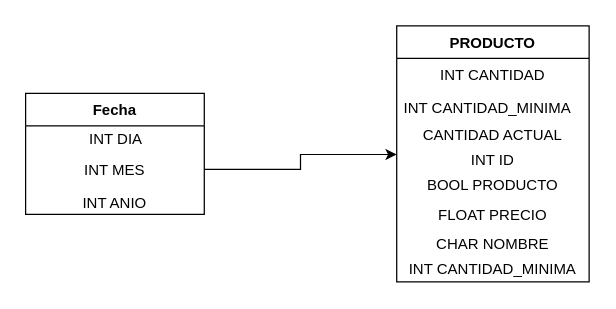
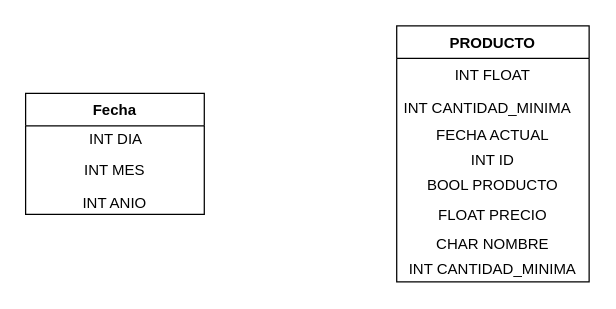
- <mxCell id="7" value="INT CANTIDAD" style="text;strokeColor=none;fillColor=none;align=center;verticalAlign=top;spacingLeft=4;spacingRight=4;overflow=hidden;rotatable=0;points=[[0,0.5],[1,0.5]];portConstraint=eastwest;" vertex="1" parent="6"><mxGeometry y="26" width="154" height="26" as="geometry" /></mxCell>
+ <mxCell id="7" value="INT FLOAT" style="text;strokeColor=none;fillColor=none;align=center;verticalAlign=top;spacingLeft=4;spacingRight=4;overflow=hidden;rotatable=0;points=[[0,0.5],[1,0.5]];portConstraint=eastwest;" vertex="1" parent="6"><mxGeometry y="26" width="154" height="26" as="geometry" /></mxCell>
- <mxCell id="9" value="CANTIDAD ACTUAL" style="text;html=1;strokeColor=none;fillColor=none;align=center;verticalAlign=middle;whiteSpace=wrap;rounded=0;fontSize=12;" vertex="1" parent="6"><mxGeometry y="78" width="154" height="20" as="geometry" /></mxCell>
+ <mxCell id="9" value="FECHA ACTUAL" style="text;html=1;strokeColor=none;fillColor=none;align=center;verticalAlign=middle;whiteSpace=wrap;rounded=0;fontSize=12;" vertex="1" parent="6"><mxGeometry y="78" width="154" height="20" as="geometry" /></mxCell>
- <mxCell id="15" style="edgeStyle=orthogonalEdgeStyle;rounded=0;orthogonalLoop=1;jettySize=auto;html=1;exitX=1;exitY=0.5;exitDx=0;exitDy=0;entryX=0;entryY=0.25;entryDx=0;entryDy=0;fontSize=12;" edge="1" parent="1" source="4" target="10"><mxGeometry relative="1" as="geometry" /></mxCell>
